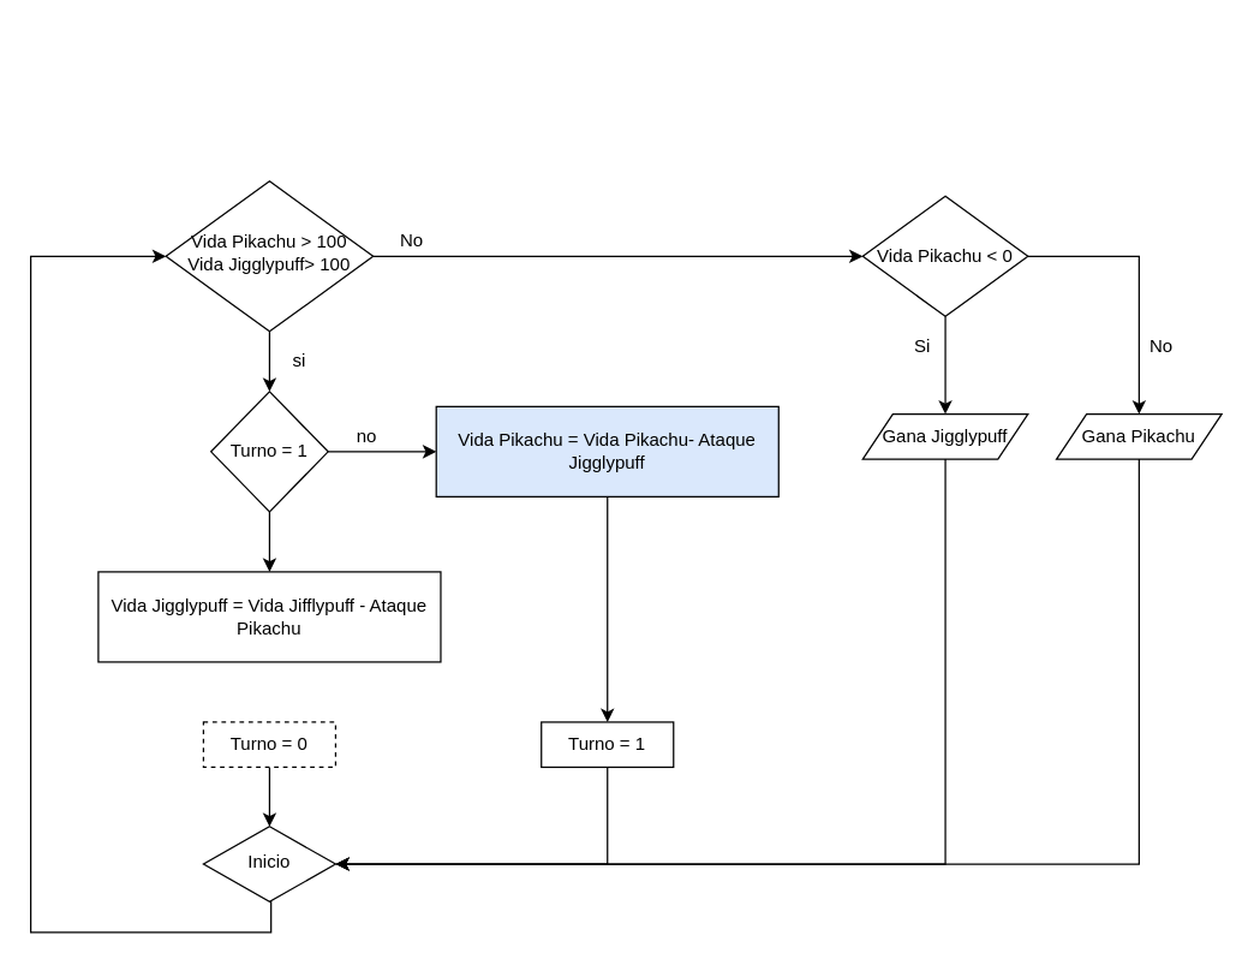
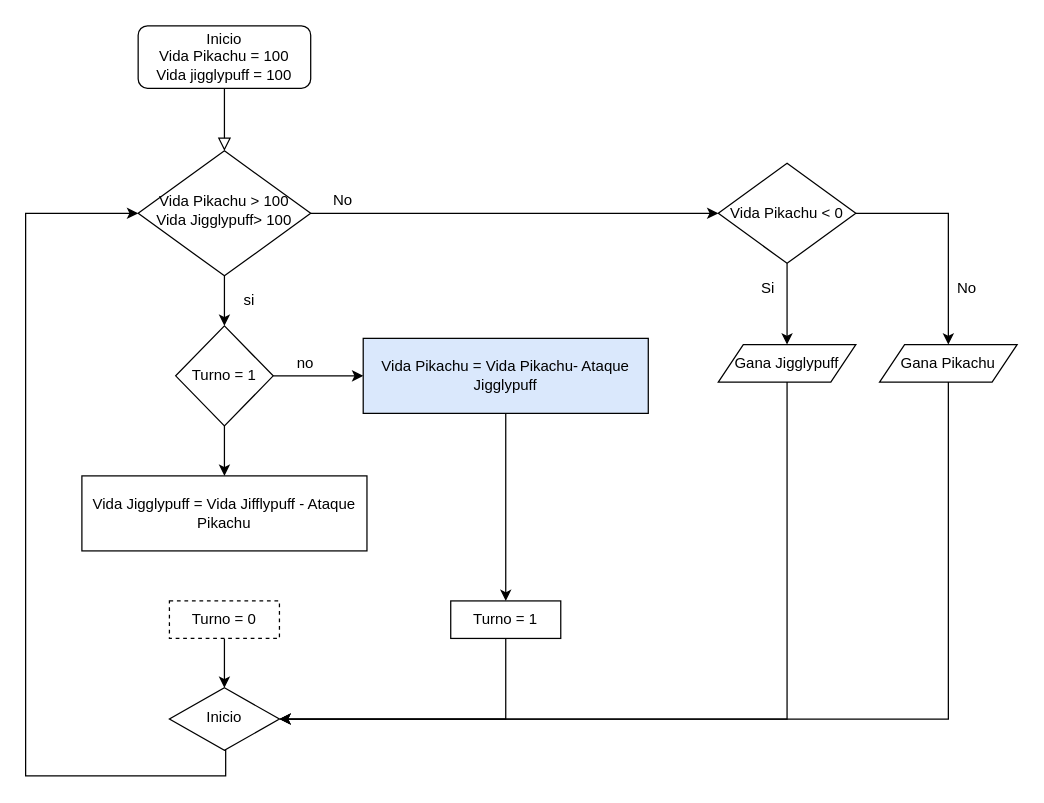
+ <mxCell id="3" value="Inicio&lt;br&gt;Vida Pikachu = 100&lt;br&gt;Vida jigglypuff = 100" style="rounded=1;whiteSpace=wrap;html=1;fontSize=12;glass=0;strokeWidth=1;shadow=0;" parent="1" vertex="1"><mxGeometry x="110" y="20" width="138" height="50" as="geometry" /></mxCell>
+ <mxCell id="2" value="" style="rounded=0;html=1;jettySize=auto;orthogonalLoop=1;fontSize=11;endArrow=block;endFill=0;endSize=8;strokeWidth=1;shadow=0;labelBackgroundColor=none;edgeStyle=orthogonalEdgeStyle;" parent="1" source="3" target="6" edge="1"><mxGeometry relative="1" as="geometry" /></mxCell>
